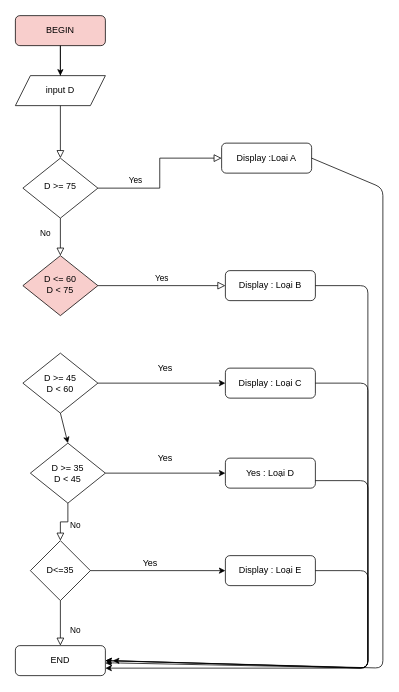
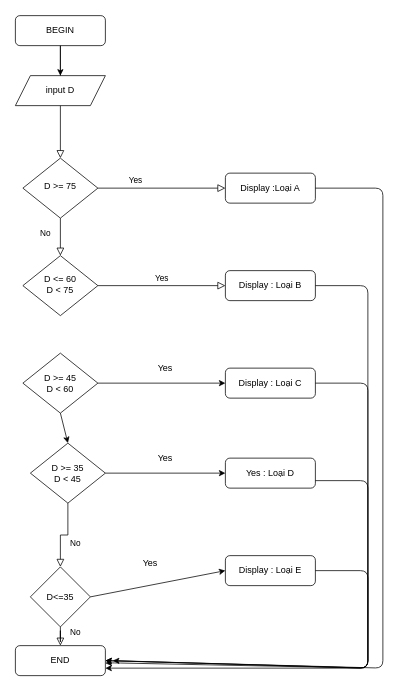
- <mxCell id="3" value="BEGIN" style="rounded=1;whiteSpace=wrap;html=1;fontSize=12;glass=0;strokeWidth=1;shadow=0;fillColor=#f8cecc;" parent="1" vertex="1"><mxGeometry x="20" y="20" width="120" height="40" as="geometry" /></mxCell>
+ <mxCell id="3" value="BEGIN" style="rounded=1;whiteSpace=wrap;html=1;fontSize=12;glass=0;strokeWidth=1;shadow=0;" parent="1" vertex="1"><mxGeometry x="20" y="20" width="120" height="40" as="geometry" /></mxCell>
- <mxCell id="7" value="Display :Loại A" style="rounded=1;whiteSpace=wrap;html=1;fontSize=12;glass=0;strokeWidth=1;shadow=0;" parent="1" vertex="1"><mxGeometry x="295" y="190" width="120" height="40" as="geometry" /></mxCell>
+ <mxCell id="7" value="Display :Loại A" style="rounded=1;whiteSpace=wrap;html=1;fontSize=12;glass=0;strokeWidth=1;shadow=0;" parent="1" vertex="1"><mxGeometry x="300" y="230" width="120" height="40" as="geometry" /></mxCell>
- <mxCell id="10" value="D &amp;lt;= 60&lt;br&gt;D &amp;lt; 75" style="rhombus;whiteSpace=wrap;html=1;shadow=0;fontFamily=Helvetica;fontSize=12;align=center;strokeWidth=1;spacing=6;spacingTop=-4;fillColor=#f8cecc;" parent="1" vertex="1"><mxGeometry x="30" y="340" width="100" height="80" as="geometry" /></mxCell>
+ <mxCell id="10" value="D &amp;lt;= 60&lt;br&gt;D &amp;lt; 75" style="rhombus;whiteSpace=wrap;html=1;shadow=0;fontFamily=Helvetica;fontSize=12;align=center;strokeWidth=1;spacing=6;spacingTop=-4;" parent="1" vertex="1"><mxGeometry x="30" y="340" width="100" height="80" as="geometry" /></mxCell>
- <mxCell id="18" value="D&amp;lt;=35" style="rhombus;whiteSpace=wrap;html=1;" vertex="1" parent="1"><mxGeometry x="40" y="720" width="80" height="80" as="geometry" /></mxCell>
+ <mxCell id="18" value="D&amp;lt;=35" style="rhombus;whiteSpace=wrap;html=1;" vertex="1" parent="1"><mxGeometry x="40" y="755" width="80" height="80" as="geometry" /></mxCell>
